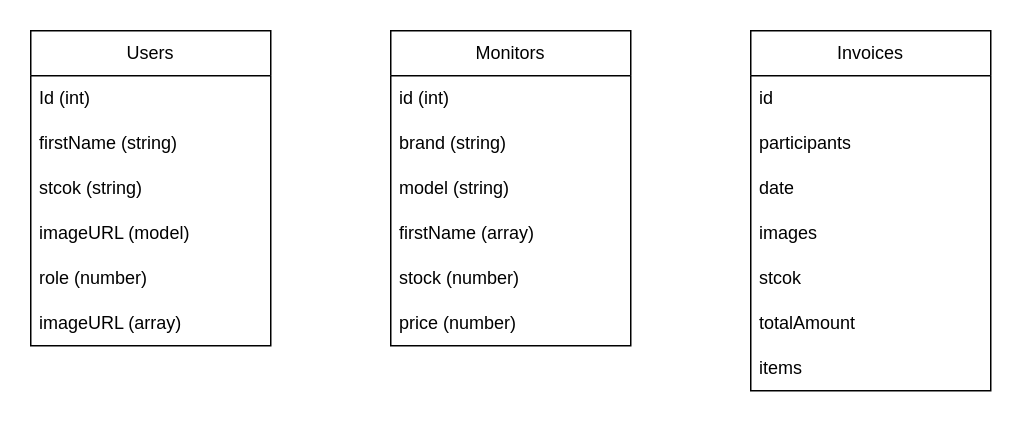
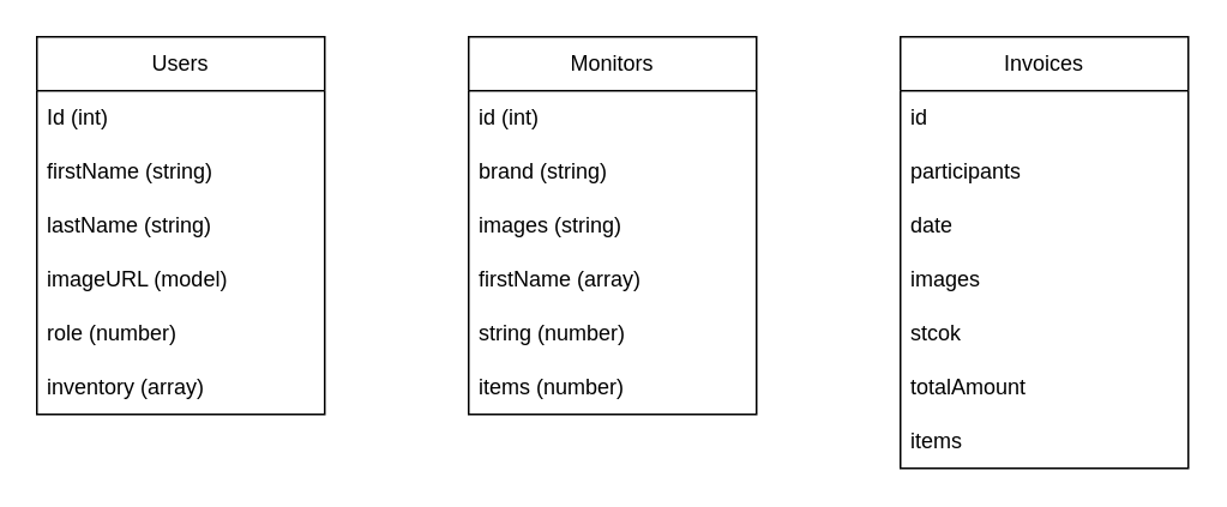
- <mxCell id="5" value="stcok (string)" style="text;strokeColor=none;fillColor=none;align=left;verticalAlign=middle;spacingLeft=4;spacingRight=4;overflow=hidden;points=[[0,0.5],[1,0.5]];portConstraint=eastwest;rotatable=0;whiteSpace=wrap;html=1;" vertex="1" parent="2"><mxGeometry y="90" width="160" height="30" as="geometry" /></mxCell>
+ <mxCell id="5" value="lastName (string)" style="text;strokeColor=none;fillColor=none;align=left;verticalAlign=middle;spacingLeft=4;spacingRight=4;overflow=hidden;points=[[0,0.5],[1,0.5]];portConstraint=eastwest;rotatable=0;whiteSpace=wrap;html=1;" vertex="1" parent="2"><mxGeometry y="90" width="160" height="30" as="geometry" /></mxCell>
- <mxCell id="12" value="model (string)" style="text;strokeColor=none;fillColor=none;align=left;verticalAlign=middle;spacingLeft=4;spacingRight=4;overflow=hidden;points=[[0,0.5],[1,0.5]];portConstraint=eastwest;rotatable=0;whiteSpace=wrap;html=1;" vertex="1" parent="9"><mxGeometry y="90" width="160" height="30" as="geometry" /></mxCell>
+ <mxCell id="12" value="images (string)" style="text;strokeColor=none;fillColor=none;align=left;verticalAlign=middle;spacingLeft=4;spacingRight=4;overflow=hidden;points=[[0,0.5],[1,0.5]];portConstraint=eastwest;rotatable=0;whiteSpace=wrap;html=1;" vertex="1" parent="9"><mxGeometry y="90" width="160" height="30" as="geometry" /></mxCell>
- <mxCell id="14" value="stock (number)" style="text;strokeColor=none;fillColor=none;align=left;verticalAlign=middle;spacingLeft=4;spacingRight=4;overflow=hidden;points=[[0,0.5],[1,0.5]];portConstraint=eastwest;rotatable=0;whiteSpace=wrap;html=1;" vertex="1" parent="9"><mxGeometry y="150" width="160" height="30" as="geometry" /></mxCell>
+ <mxCell id="14" value="string (number)" style="text;strokeColor=none;fillColor=none;align=left;verticalAlign=middle;spacingLeft=4;spacingRight=4;overflow=hidden;points=[[0,0.5],[1,0.5]];portConstraint=eastwest;rotatable=0;whiteSpace=wrap;html=1;" vertex="1" parent="9"><mxGeometry y="150" width="160" height="30" as="geometry" /></mxCell>
- <mxCell id="8" value="imageURL (array)" style="text;strokeColor=none;fillColor=none;align=left;verticalAlign=middle;spacingLeft=4;spacingRight=4;overflow=hidden;points=[[0,0.5],[1,0.5]];portConstraint=eastwest;rotatable=0;whiteSpace=wrap;html=1;" vertex="1" parent="2"><mxGeometry y="180" width="160" height="30" as="geometry" /></mxCell>
+ <mxCell id="8" value="inventory (array)" style="text;strokeColor=none;fillColor=none;align=left;verticalAlign=middle;spacingLeft=4;spacingRight=4;overflow=hidden;points=[[0,0.5],[1,0.5]];portConstraint=eastwest;rotatable=0;whiteSpace=wrap;html=1;" vertex="1" parent="2"><mxGeometry y="180" width="160" height="30" as="geometry" /></mxCell>
- <mxCell id="15" value="price (number)" style="text;strokeColor=none;fillColor=none;align=left;verticalAlign=middle;spacingLeft=4;spacingRight=4;overflow=hidden;points=[[0,0.5],[1,0.5]];portConstraint=eastwest;rotatable=0;whiteSpace=wrap;html=1;" vertex="1" parent="9"><mxGeometry y="180" width="160" height="30" as="geometry" /></mxCell>
+ <mxCell id="15" value="items (number)" style="text;strokeColor=none;fillColor=none;align=left;verticalAlign=middle;spacingLeft=4;spacingRight=4;overflow=hidden;points=[[0,0.5],[1,0.5]];portConstraint=eastwest;rotatable=0;whiteSpace=wrap;html=1;" vertex="1" parent="9"><mxGeometry y="180" width="160" height="30" as="geometry" /></mxCell>
